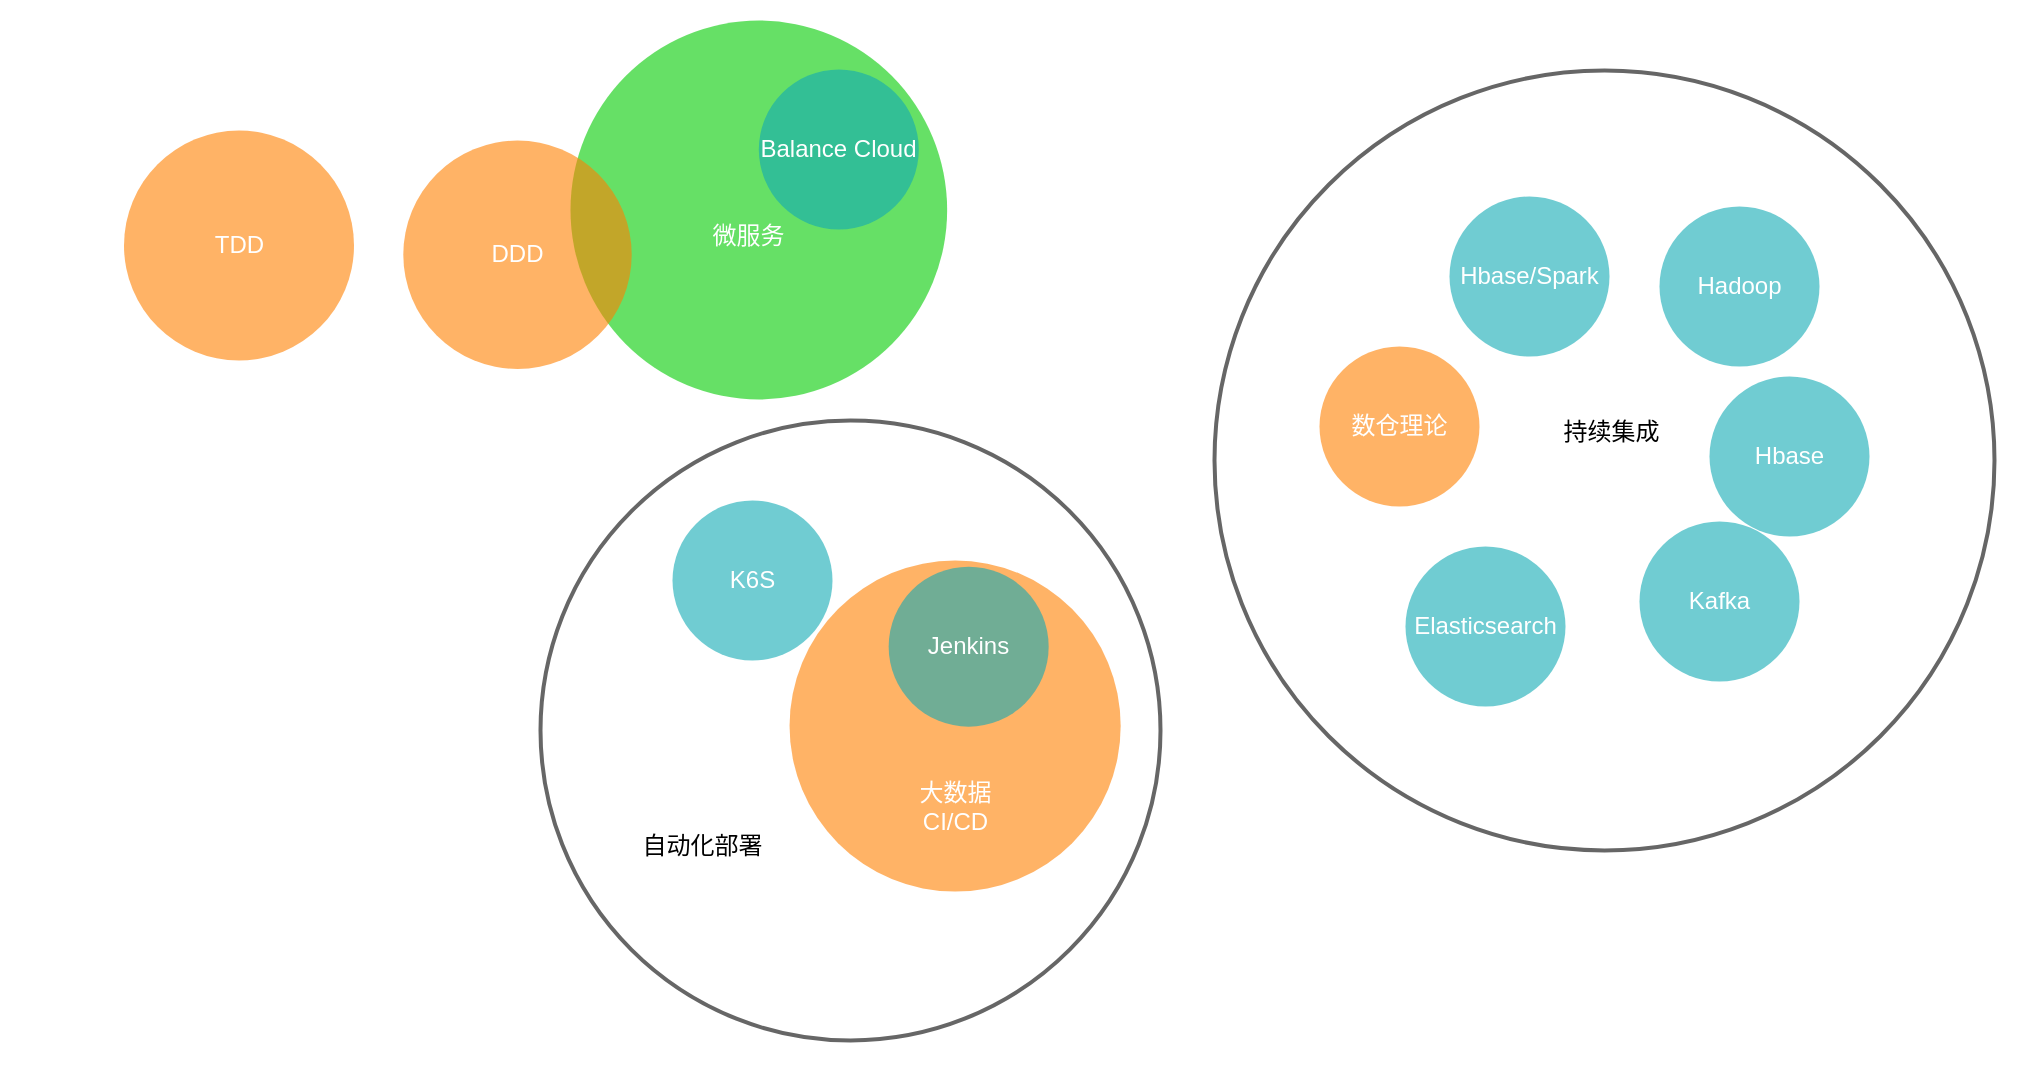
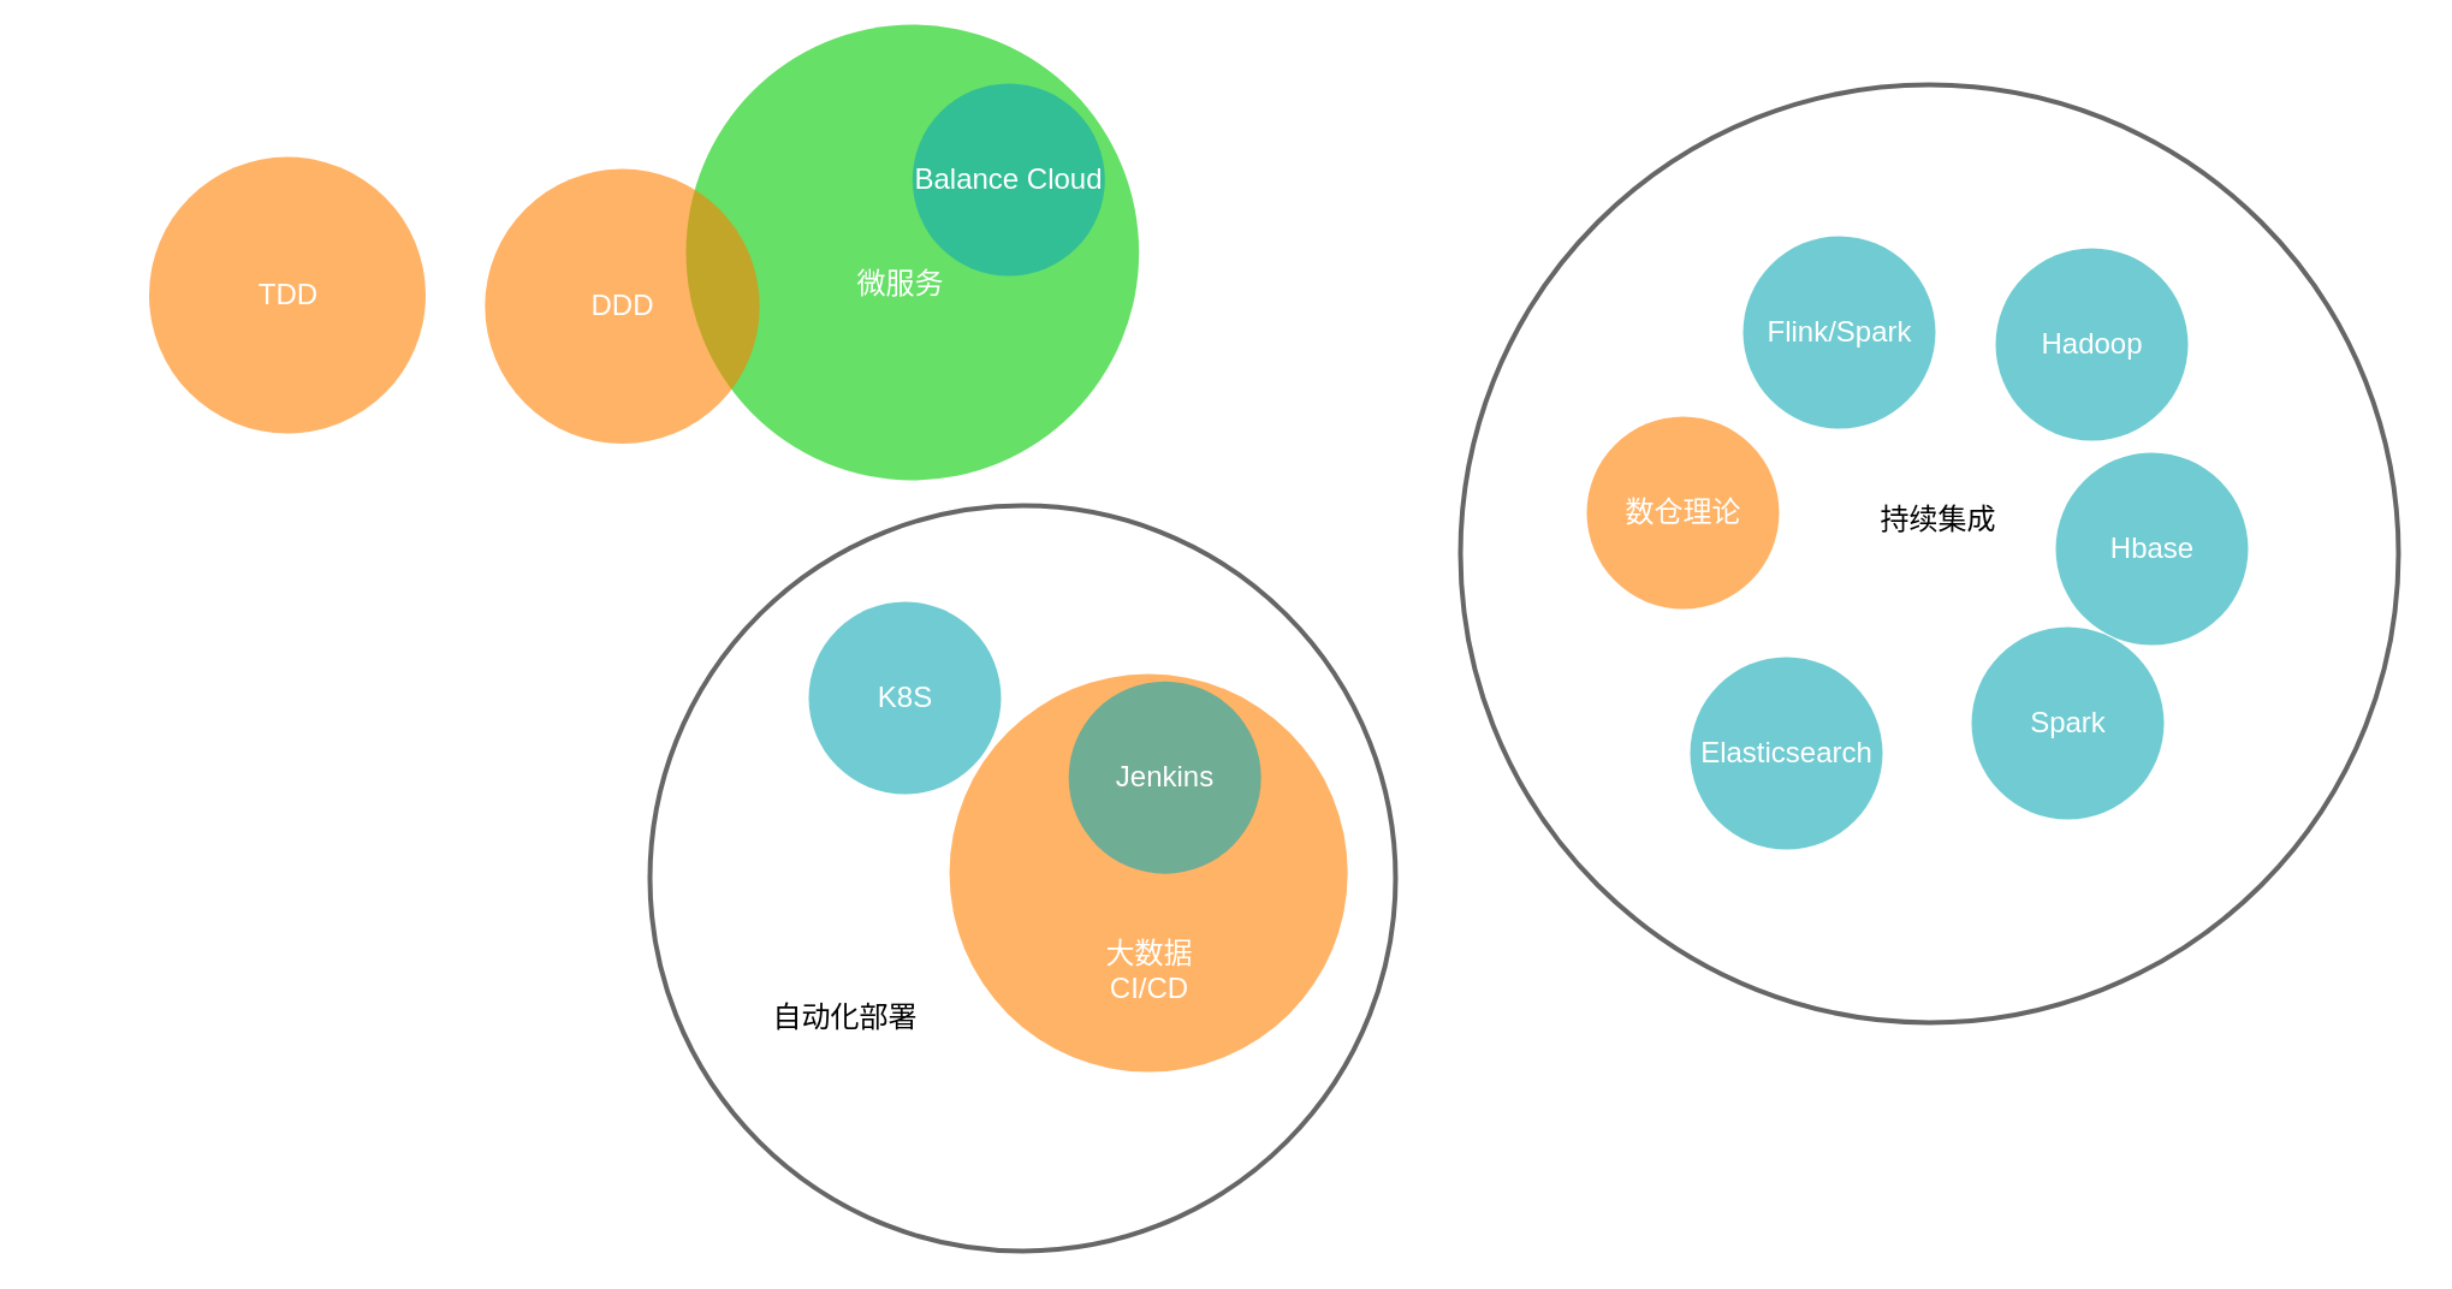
- <mxCell id="36" value="Hbase/Spark" style="text;fontSize=24;align=center;verticalAlign=middle;html=1;fontColor=#FFFFFF;" vertex="1" parent="34"><mxGeometry y="24" width="304" height="112" as="geometry" /></mxCell>
+ <mxCell id="36" value="Flink/Spark" style="text;fontSize=24;align=center;verticalAlign=middle;html=1;fontColor=#FFFFFF;" vertex="1" parent="34"><mxGeometry y="24" width="304" height="112" as="geometry" /></mxCell>
- <mxCell id="12" value="K6S" style="text;fontSize=24;align=center;verticalAlign=middle;html=1;fontColor=#FFFFFF;" vertex="1" parent="10"><mxGeometry y="24" width="304" height="112" as="geometry" /></mxCell>
+ <mxCell id="12" value="K8S" style="text;fontSize=24;align=center;verticalAlign=middle;html=1;fontColor=#FFFFFF;" vertex="1" parent="10"><mxGeometry y="24" width="304" height="112" as="geometry" /></mxCell>
- <mxCell id="45" value="Kafka" style="text;fontSize=24;align=center;verticalAlign=middle;html=1;fontColor=#FFFFFF;" vertex="1" parent="43"><mxGeometry y="24" width="304" height="112" as="geometry" /></mxCell>
+ <mxCell id="45" value="Spark" style="text;fontSize=24;align=center;verticalAlign=middle;html=1;fontColor=#FFFFFF;" vertex="1" parent="43"><mxGeometry y="24" width="304" height="112" as="geometry" /></mxCell>
